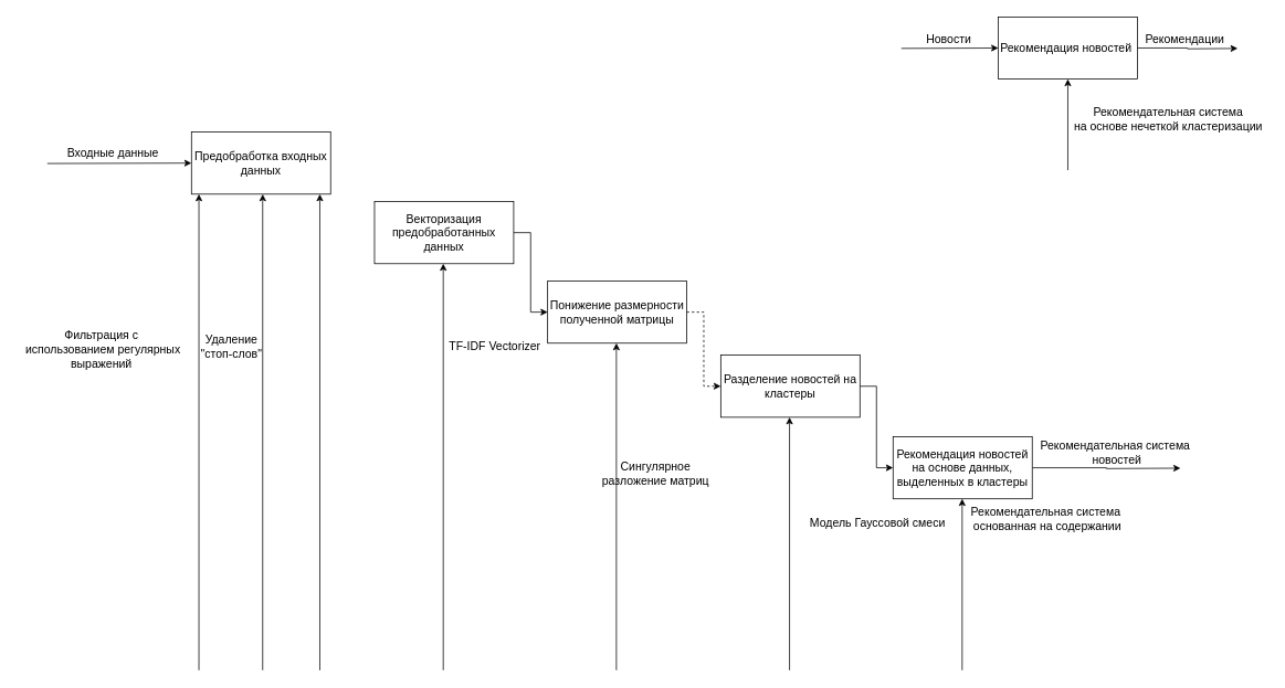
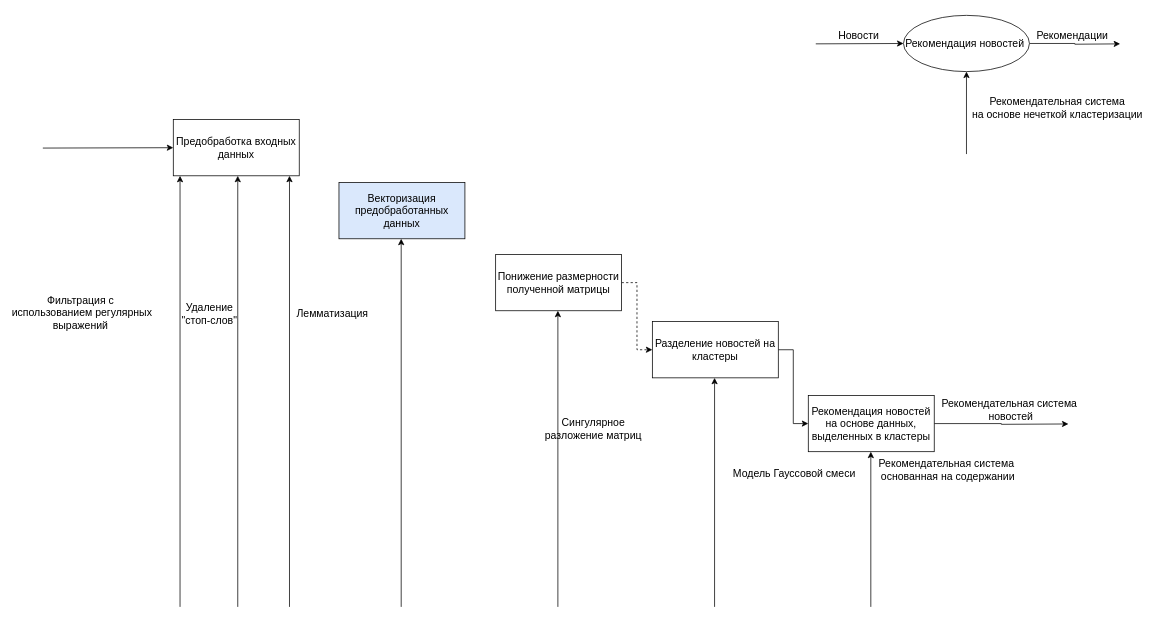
- <mxCell id="29" value="&lt;font style=&quot;font-size: 14px;&quot;&gt;Рекомендация новостей&amp;nbsp;&lt;/font&gt;" style="rounded=0;whiteSpace=wrap;html=1;" parent="1" vertex="1"><mxGeometry x="1204" y="20" width="168" height="75" as="geometry" /></mxCell>
+ <mxCell id="29" value="&lt;font style=&quot;font-size: 14px;&quot;&gt;Рекомендация новостей&amp;nbsp;&lt;/font&gt;" style="ellipse;whiteSpace=wrap;html=1;" parent="1" vertex="1"><mxGeometry x="1204" y="20" width="168" height="75" as="geometry" /></mxCell>
- <mxCell id="12" value="Входные данные" style="text;html=1;align=center;verticalAlign=middle;resizable=0;points=[];autosize=1;strokeColor=none;fillColor=none;fontSize=14;" parent="1" vertex="1"><mxGeometry x="75" y="173" width="120" height="21" as="geometry" /></mxCell>
- <mxCell id="4" value="&lt;font style=&quot;font-size: 14px;&quot;&gt;Векторизация предобработанных данных&lt;/font&gt;" style="rounded=0;whiteSpace=wrap;html=1;" parent="1" vertex="1"><mxGeometry x="451" y="243" width="168" height="75" as="geometry" /></mxCell>
+ <mxCell id="4" value="&lt;font style=&quot;font-size: 14px;&quot;&gt;Векторизация предобработанных данных&lt;/font&gt;" style="rounded=0;whiteSpace=wrap;html=1;fillColor=#dae8fc;" parent="1" vertex="1"><mxGeometry x="451" y="243" width="168" height="75" as="geometry" /></mxCell>
- <mxCell id="3" style="edgeStyle=orthogonalEdgeStyle;rounded=0;orthogonalLoop=1;jettySize=auto;html=1;exitX=1;exitY=0.5;exitDx=0;exitDy=0;entryX=0;entryY=0.5;entryDx=0;entryDy=0;fontSize=14;" parent="1" source="4" target="6" edge="1"><mxGeometry relative="1" as="geometry" /></mxCell>
+ <mxCell id="18" value="Лемматизация" style="text;html=1;align=center;verticalAlign=middle;resizable=0;points=[];autosize=1;strokeColor=none;fillColor=none;fontSize=14;" parent="1" vertex="1"><mxGeometry x="389" y="407.5" width="106" height="21" as="geometry" /></mxCell>
- <mxCell id="20" value="TF-IDF Vectorizer" style="text;html=1;align=center;verticalAlign=middle;resizable=0;points=[];autosize=1;strokeColor=none;fillColor=none;fontSize=14;" parent="1" vertex="1"><mxGeometry x="536" y="407.5" width="120" height="21" as="geometry" /></mxCell>
- <mxCell id="16" value="Фильтрация с&lt;br&gt;&amp;nbsp;использованием регулярных &lt;br&gt;выражений" style="text;html=1;align=center;verticalAlign=middle;resizable=0;points=[];autosize=1;strokeColor=none;fillColor=none;fontSize=14;" parent="1" vertex="1"><mxGeometry x="20" y="394" width="201" height="55" as="geometry" /></mxCell>
+ <mxCell id="16" value="Фильтрация с&lt;br&gt;&amp;nbsp;использованием регулярных &lt;br&gt;выражений" style="text;html=1;align=center;verticalAlign=middle;resizable=0;points=[];autosize=1;strokeColor=none;fillColor=none;fontSize=14;" parent="1" vertex="1"><mxGeometry x="5" y="389" width="201" height="55" as="geometry" /></mxCell>
